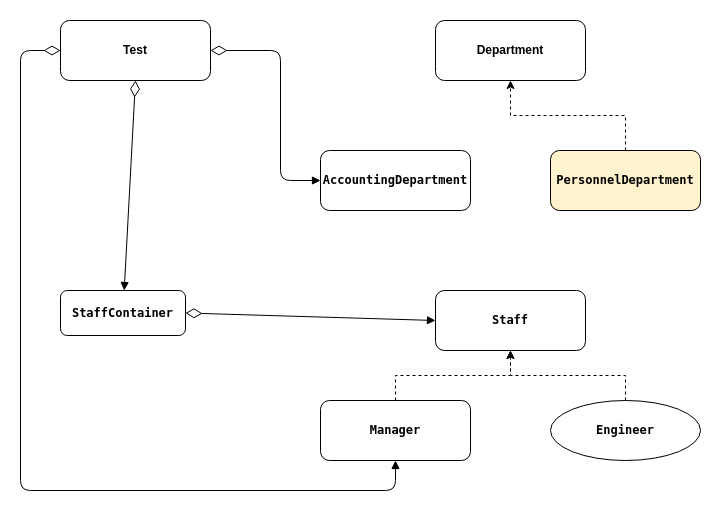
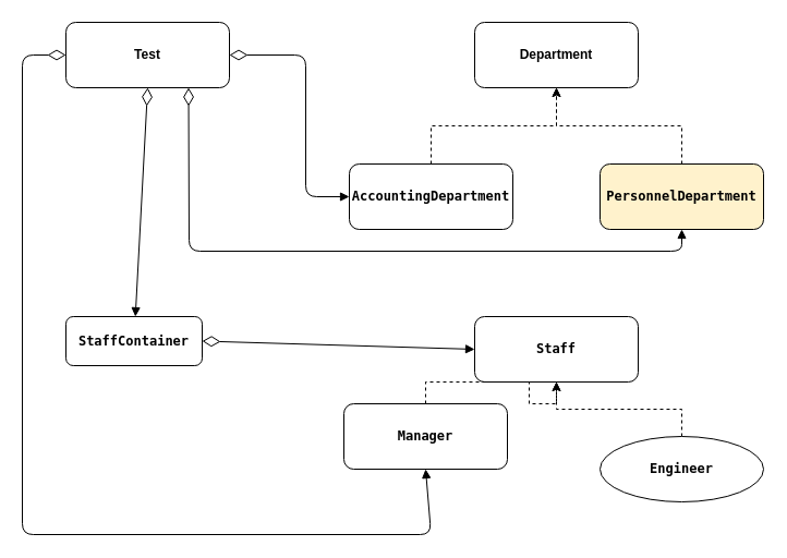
+ <mxCell id="2" style="edgeStyle=orthogonalEdgeStyle;rounded=0;orthogonalLoop=1;jettySize=auto;html=1;exitX=0.5;exitY=0;exitDx=0;exitDy=0;entryX=0.5;entryY=1;entryDx=0;entryDy=0;dashed=1;" edge="1" parent="1" source="3" target="6"><mxGeometry relative="1" as="geometry" /></mxCell>
+ <mxCell id="16" value="" style="startArrow=diamondThin;startFill=0;startSize=14;endArrow=block;endFill=1;endSize=6;html=1;entryX=0.5;entryY=1;entryDx=0;entryDy=0;exitX=0.75;exitY=1;exitDx=0;exitDy=0;" edge="1" parent="1" source="13" target="5"><mxGeometry width="100" relative="1" as="geometry"><mxPoint x="190" y="110" as="sourcePoint" /><mxPoint x="290" y="240" as="targetPoint" /><Array as="points"><mxPoint x="173" y="230" /><mxPoint x="625" y="230" /></Array></mxGeometry></mxCell>
- <mxCell id="9" value="&lt;pre&gt;Manager&lt;/pre&gt;" style="rounded=1;whiteSpace=wrap;html=1;fontStyle=1" vertex="1" parent="1"><mxGeometry x="320" y="400" width="150" height="60" as="geometry" /></mxCell>
+ <mxCell id="9" value="&lt;pre&gt;Manager&lt;/pre&gt;" style="rounded=1;whiteSpace=wrap;html=1;fontStyle=1" vertex="1" parent="1"><mxGeometry x="315" y="370" width="150" height="60" as="geometry" /></mxCell>
